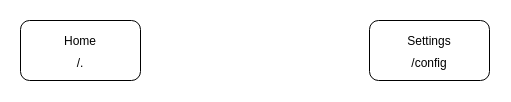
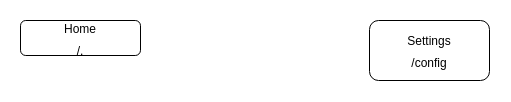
- <mxCell id="2" value="&lt;span style=&quot;font-size: 12px&quot;&gt;Home&lt;/span&gt;&lt;br style=&quot;font-size: 12px&quot;&gt;&lt;span style=&quot;font-size: 12px&quot;&gt;/.&lt;/span&gt;" style="rounded=1;whiteSpace=wrap;html=1;fontSize=18;" vertex="1" parent="1"><mxGeometry x="20" y="20" width="120" height="60" as="geometry" /></mxCell>
+ <mxCell id="2" value="&lt;span style=&quot;font-size: 12px&quot;&gt;Home&lt;/span&gt;&lt;br style=&quot;font-size: 12px&quot;&gt;&lt;span style=&quot;font-size: 12px&quot;&gt;/.&lt;/span&gt;" style="rounded=1;whiteSpace=wrap;html=1;fontSize=18;" vertex="1" parent="1"><mxGeometry x="20" y="20" width="120" height="35" as="geometry" /></mxCell>
